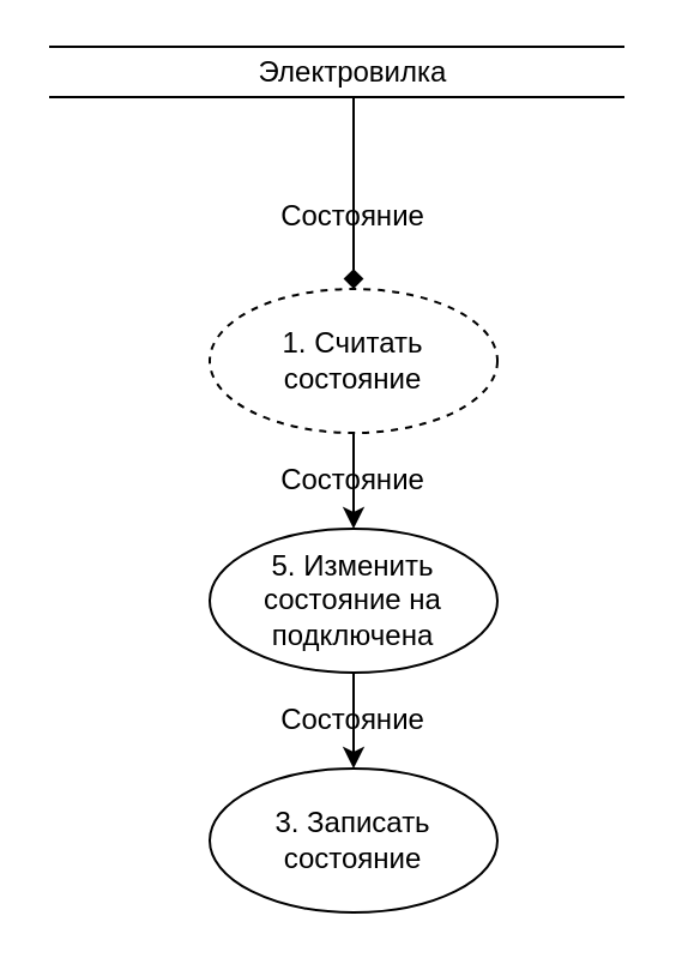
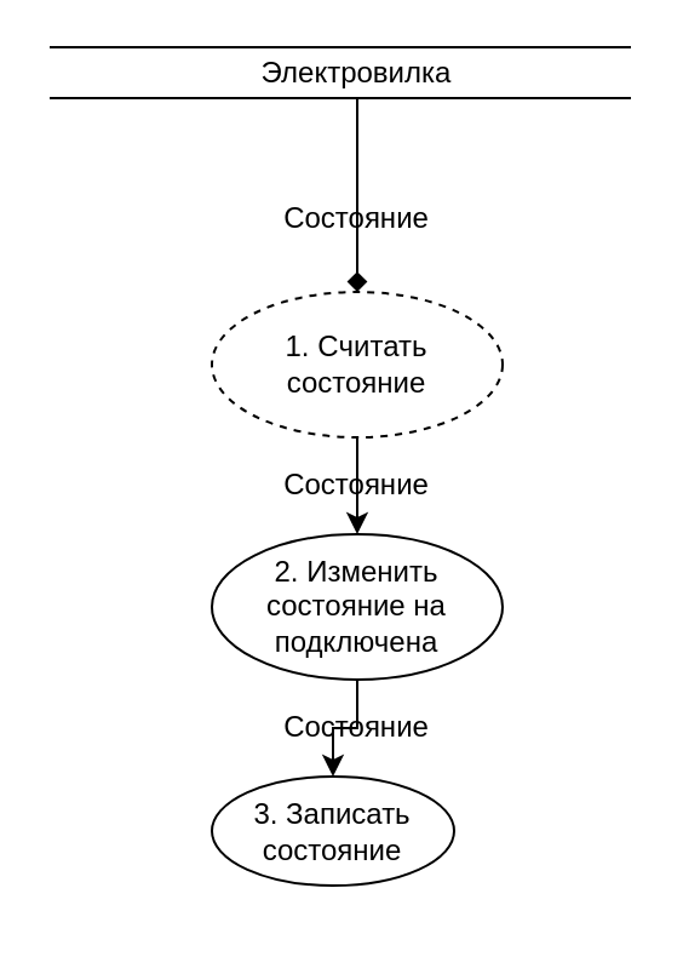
- <mxCell id="8" value="5. Изменить состояние на подключена" style="ellipse;whiteSpace=wrap;html=1;" parent="1" vertex="1"><mxGeometry x="87" y="220" width="120" height="60" as="geometry" /></mxCell>
+ <mxCell id="8" value="2. Изменить состояние на подключена" style="ellipse;whiteSpace=wrap;html=1;" parent="1" vertex="1"><mxGeometry x="87" y="220" width="120" height="60" as="geometry" /></mxCell>
- <mxCell id="9" value="3. Записать состояние" style="ellipse;whiteSpace=wrap;html=1;" parent="1" vertex="1"><mxGeometry x="87" y="320" width="120" height="60" as="geometry" /></mxCell>
+ <mxCell id="9" value="3. Записать состояние" style="ellipse;whiteSpace=wrap;html=1;" parent="1" vertex="1"><mxGeometry x="87" y="320" width="100" height="45" as="geometry" /></mxCell>
